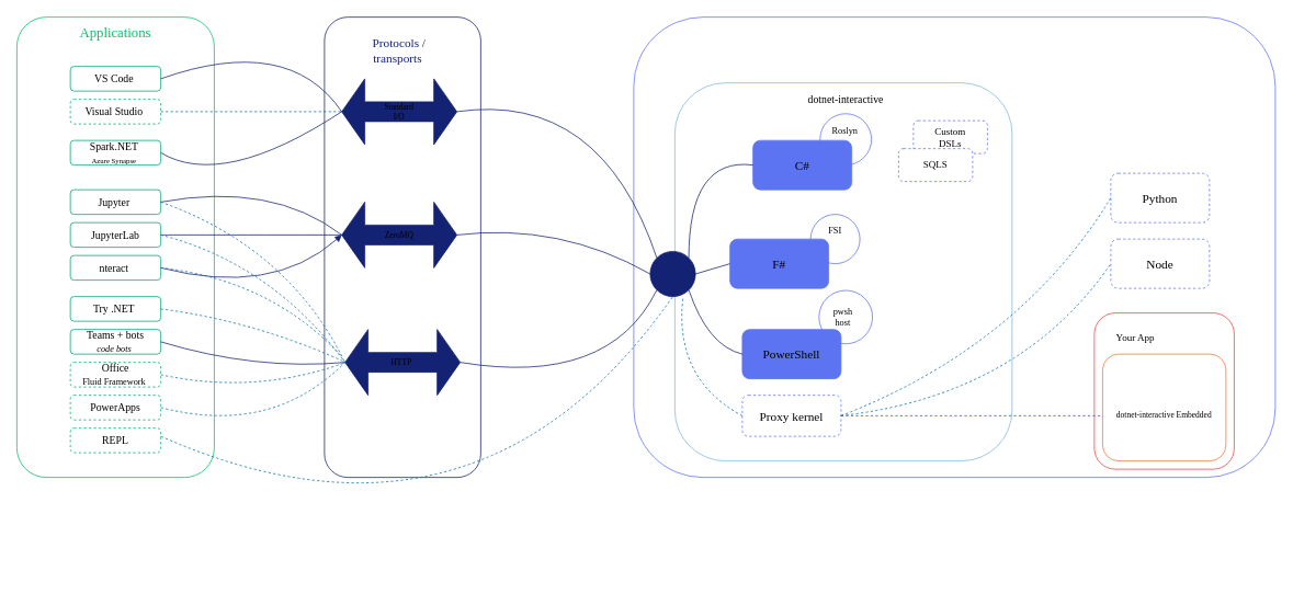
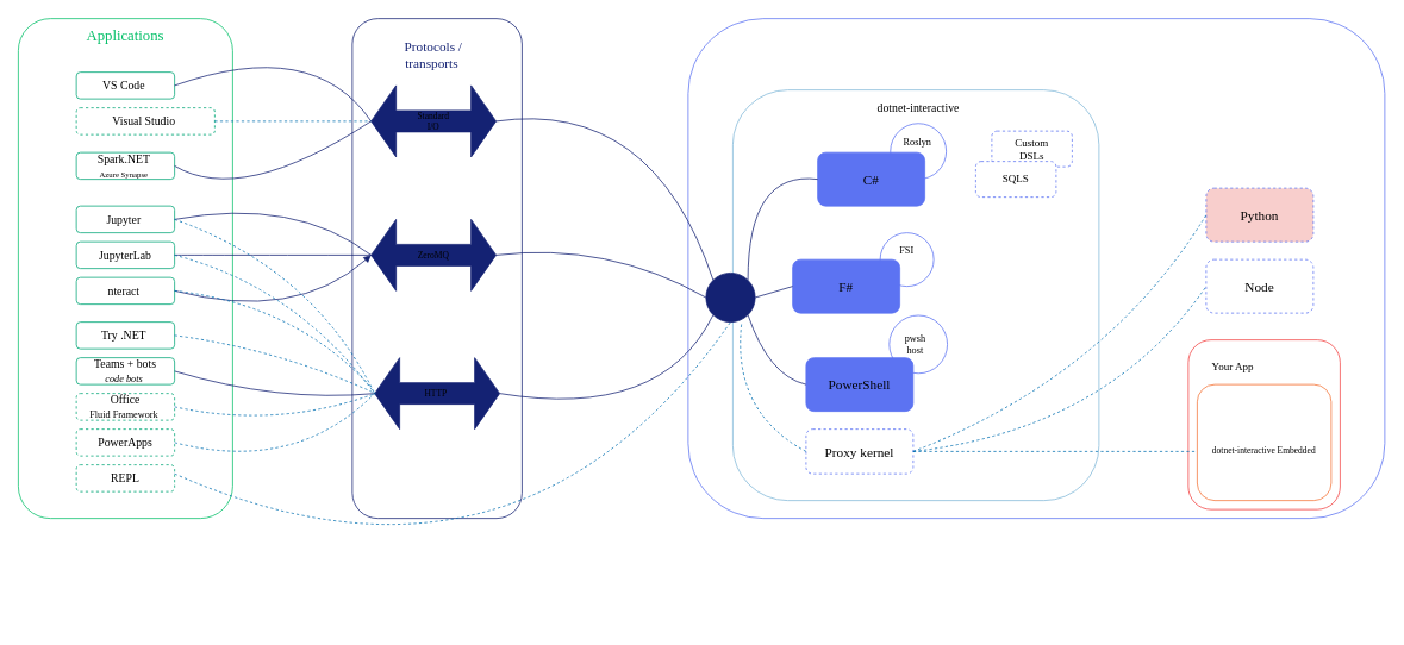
- <mxCell id="5" value="Visual Studio&amp;nbsp;" style="rounded=1;whiteSpace=wrap;html=1;fontFamily=Verdana;fontSize=13;dashed=1;strokeColor=#02A676;" parent="1" vertex="1"><mxGeometry x="85" y="120" width="110" height="30" as="geometry" /></mxCell>
+ <mxCell id="5" value="Visual Studio&amp;nbsp;" style="rounded=1;whiteSpace=wrap;html=1;fontFamily=Verdana;fontSize=13;dashed=1;strokeColor=#02A676;" parent="1" vertex="1"><mxGeometry x="85" y="120" width="155" height="30" as="geometry" /></mxCell>
- <mxCell id="31" value="Python" style="rounded=1;whiteSpace=wrap;html=1;fontFamily=Verdana;fontSize=15;dashed=1;strokeColor=#5C73F2;" parent="1" vertex="1"><mxGeometry x="1350" y="210" width="120" height="60" as="geometry" /></mxCell>
+ <mxCell id="31" value="Python" style="rounded=1;whiteSpace=wrap;html=1;fontFamily=Verdana;fontSize=15;dashed=1;strokeColor=#5C73F2;fillColor=#f8cecc;" parent="1" vertex="1"><mxGeometry x="1350" y="210" width="120" height="60" as="geometry" /></mxCell>
